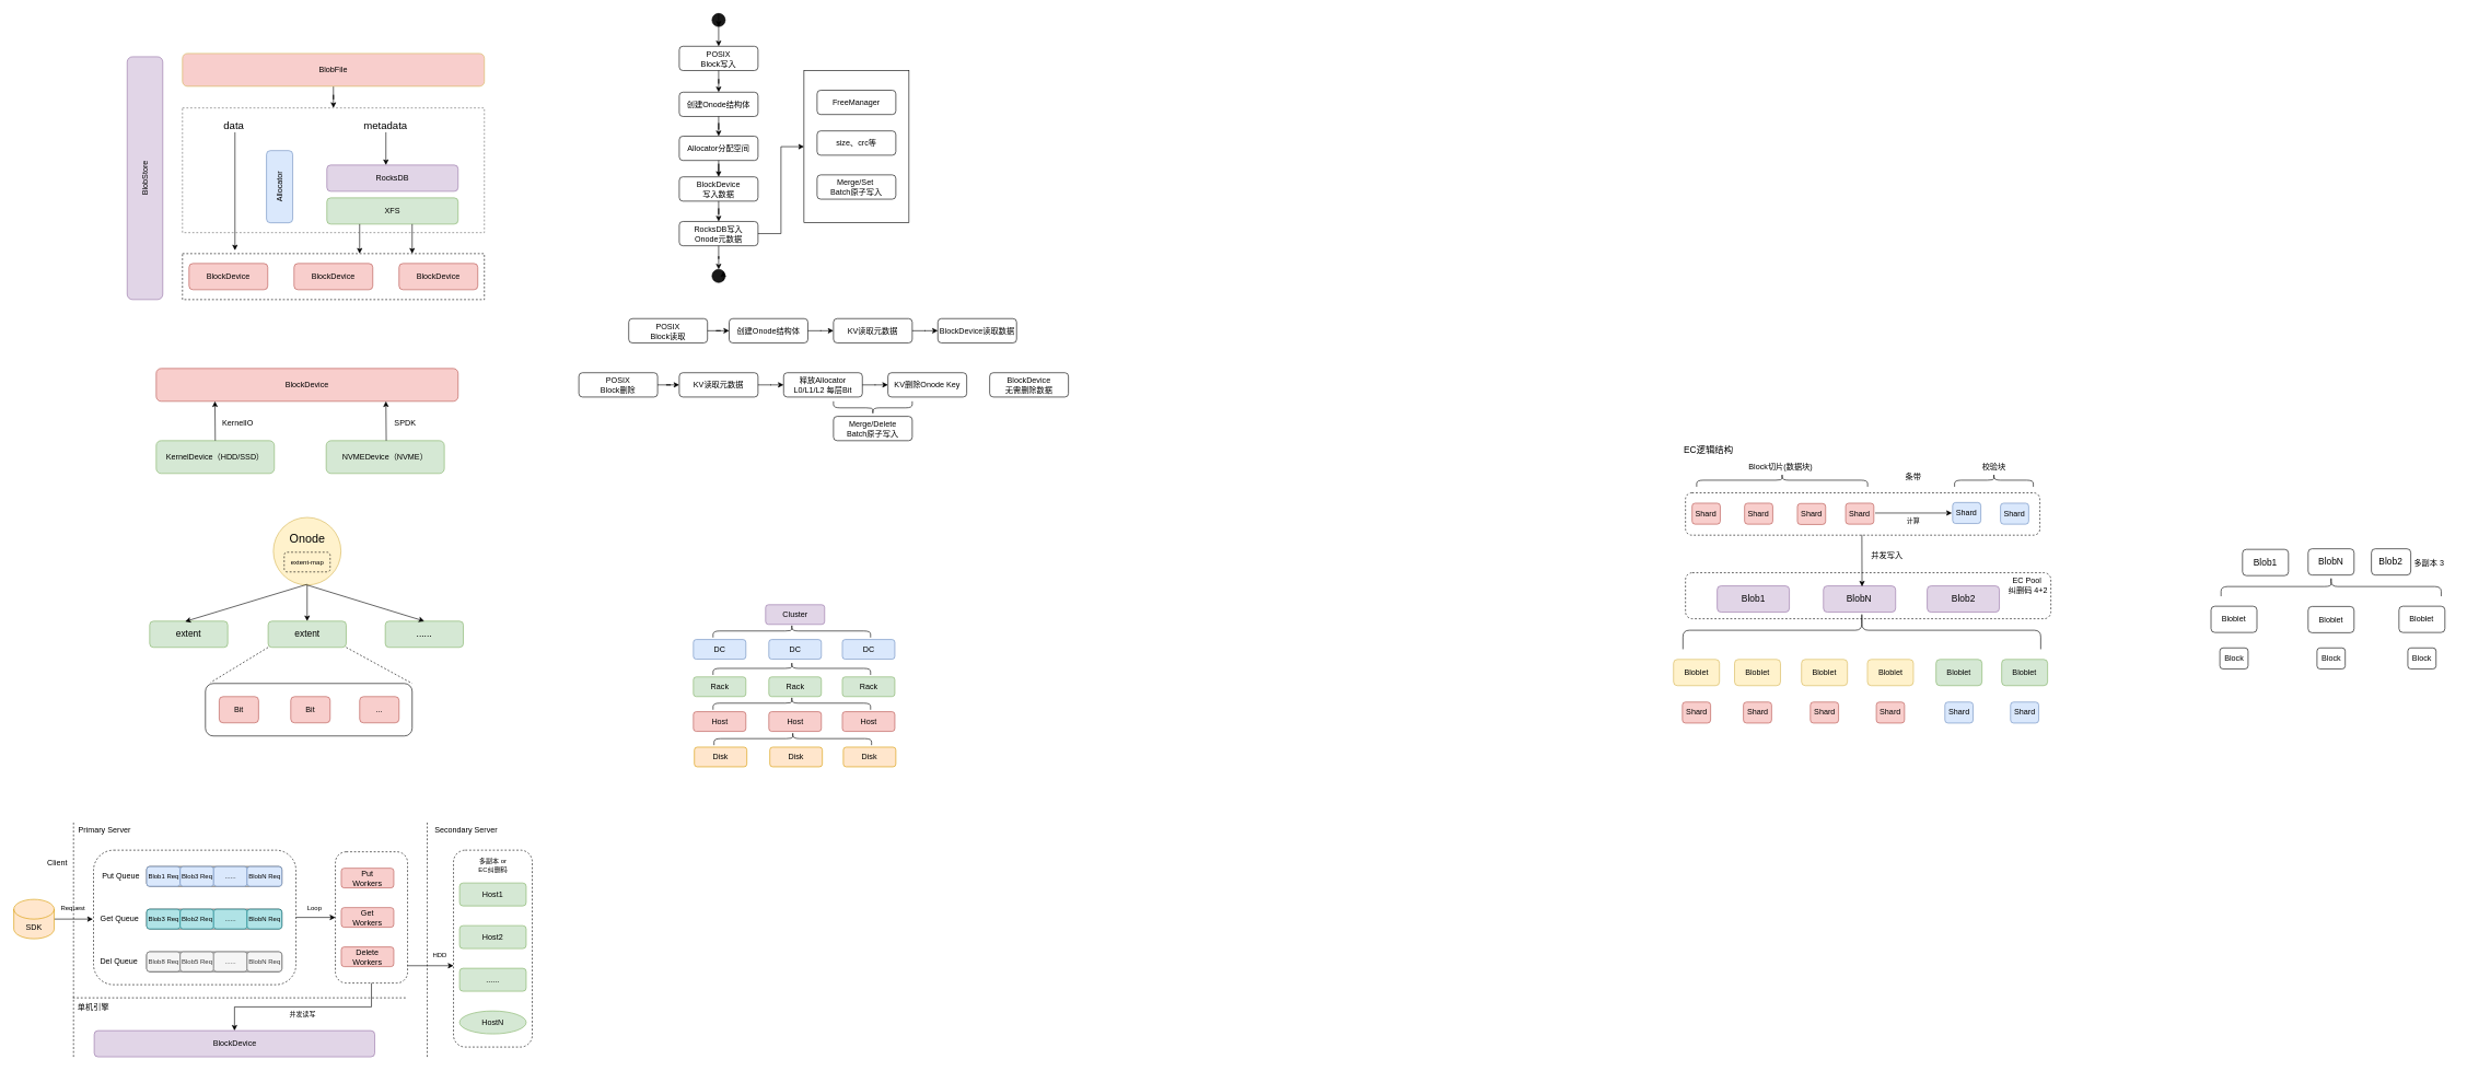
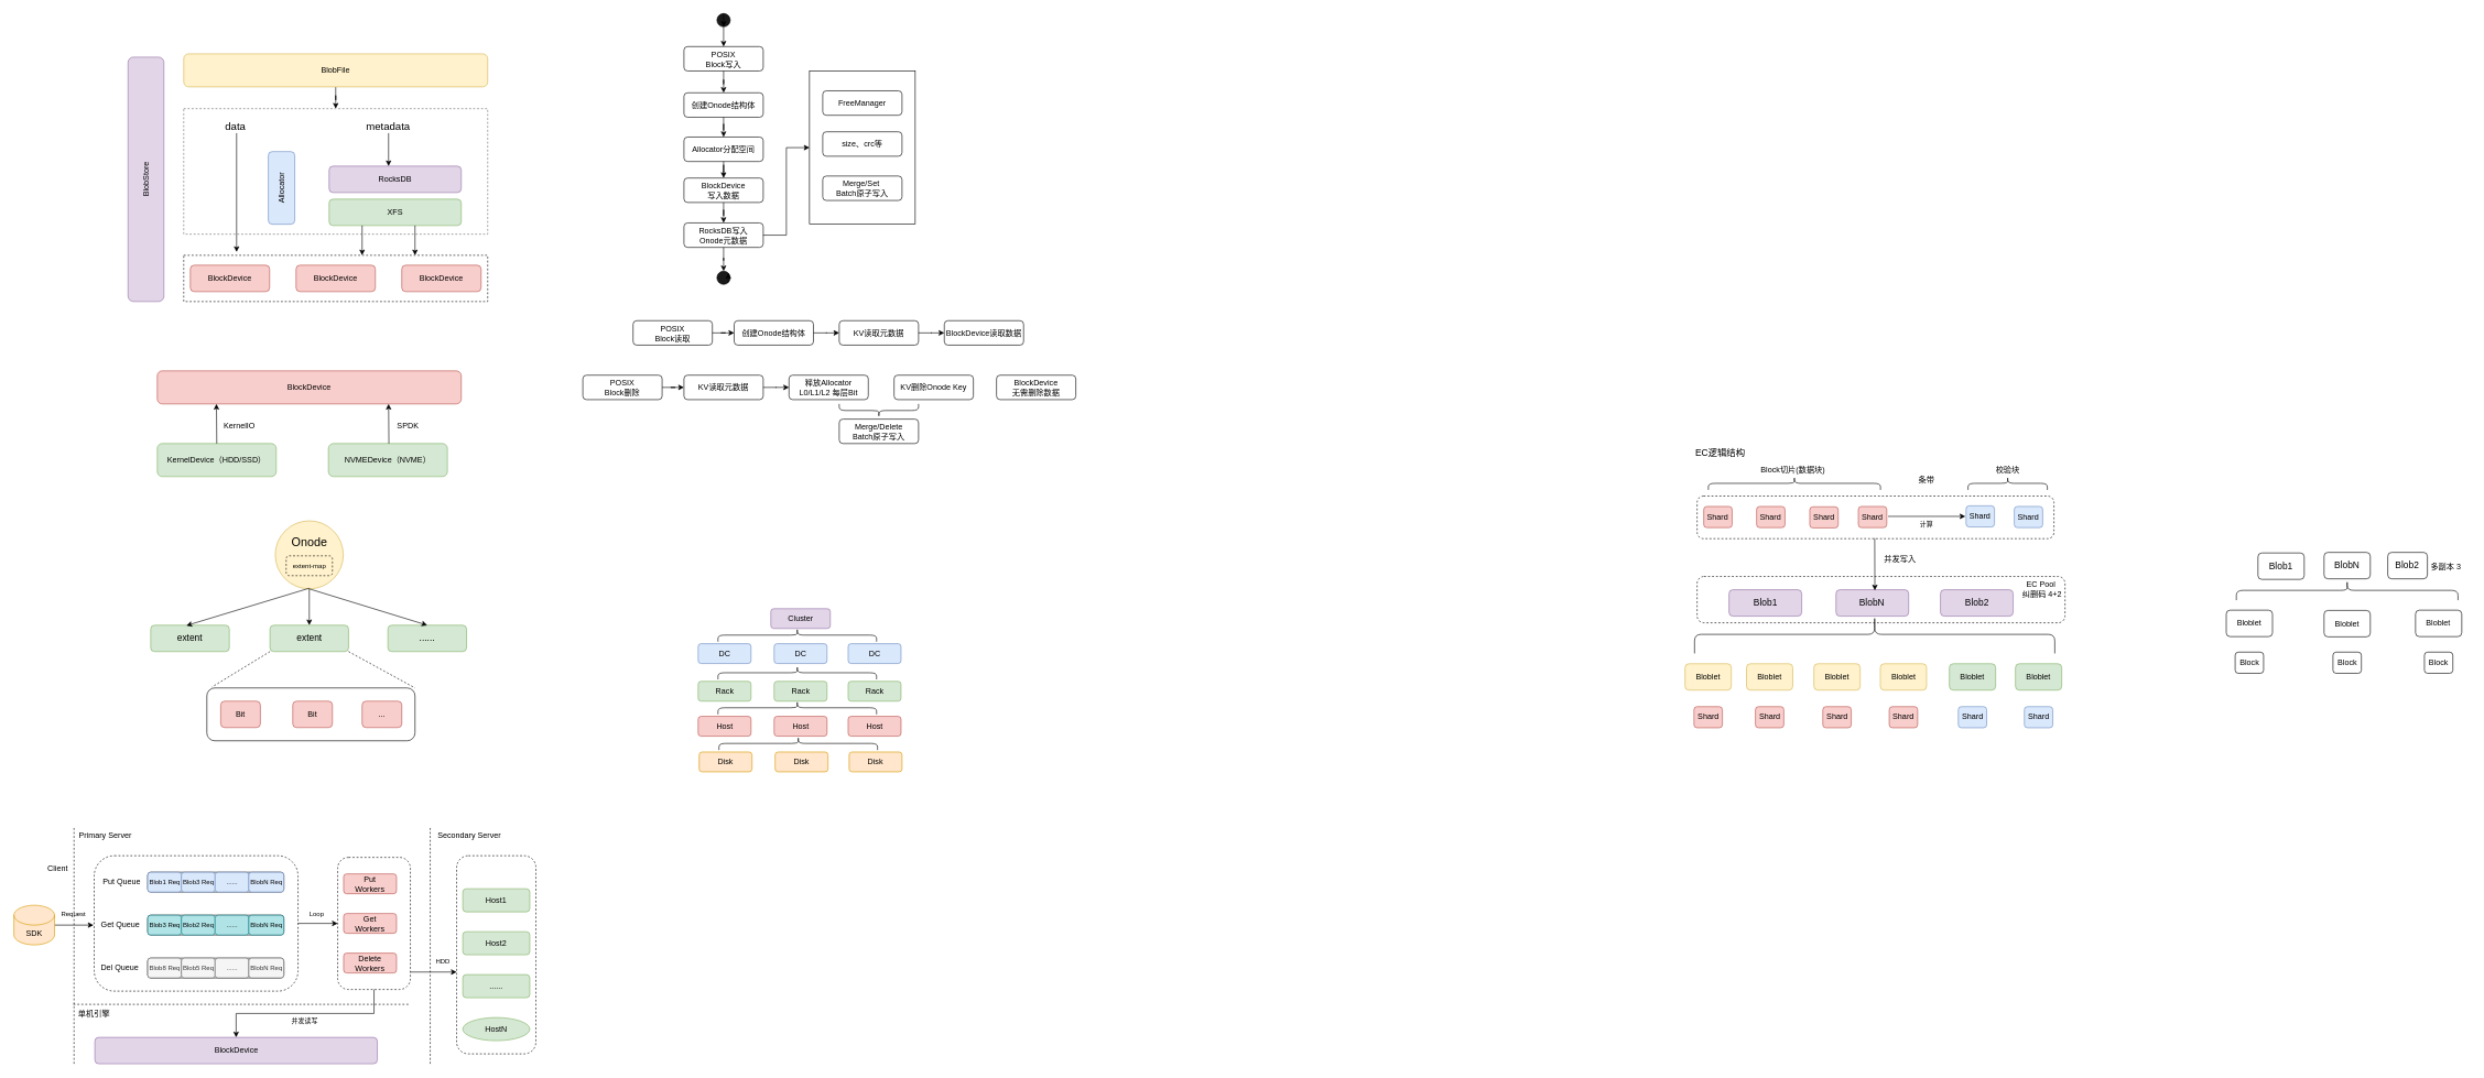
- <mxCell id="17" value="BlobFile" style="rounded=1;whiteSpace=wrap;html=1;fillColor=#f8cecc;strokeColor=#d6b656;" parent="1" vertex="1"><mxGeometry x="277" y="81" width="460" height="50" as="geometry" /></mxCell>
+ <mxCell id="17" value="BlobFile" style="rounded=1;whiteSpace=wrap;html=1;fillColor=#fff2cc;strokeColor=#d6b656;" parent="1" vertex="1"><mxGeometry x="277" y="81" width="460" height="50" as="geometry" /></mxCell>
- <mxCell id="90" value="" style="edgeStyle=orthogonalEdgeStyle;rounded=0;orthogonalLoop=1;jettySize=auto;html=1;" parent="1" source="91" target="92" edge="1"><mxGeometry relative="1" as="geometry" /></mxCell>
- <mxCell id="136" value="多副本 or&lt;div style=&quot;font-size: 10px;&quot;&gt;EC纠删码&lt;/div&gt;" style="text;html=1;align=center;verticalAlign=middle;resizable=0;points=[];autosize=1;strokeColor=none;fillColor=none;fontSize=10;" vertex="1" parent="1"><mxGeometry x="715" y="1297.5" width="70" height="40" as="geometry" /></mxCell>
